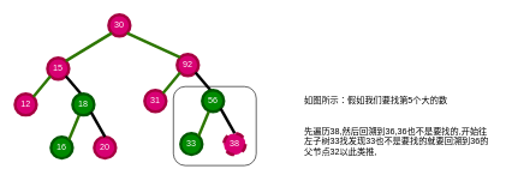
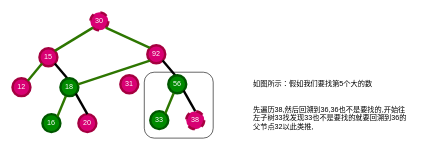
- <mxCell id="21" value="30" style="ellipse;whiteSpace=wrap;html=1;aspect=fixed;fillColor=#d80073;strokeColor=#A50040;fontColor=#ffffff;strokeWidth=4;" parent="1" vertex="1"><mxGeometry x="150" y="20" width="30" height="30" as="geometry" /></mxCell>
+ <mxCell id="21" value="30" style="ellipse;whiteSpace=wrap;html=1;aspect=fixed;fillColor=#d80073;strokeColor=#A50040;fontColor=#ffffff;strokeWidth=4;dashed=1;" parent="1" vertex="1"><mxGeometry x="150" y="20" width="30" height="30" as="geometry" /></mxCell>
- <mxCell id="16" value="" style="endArrow=none;html=1;exitX=0;exitY=1;exitDx=0;exitDy=0;entryX=1;entryY=0;entryDx=0;entryDy=0;fillColor=#60a917;strokeColor=#2D7600;strokeWidth=4;" parent="1" source="12" target="15" edge="1"><mxGeometry width="50" height="50" relative="1" as="geometry"><mxPoint x="280.607" y="110.607" as="sourcePoint" /><mxPoint x="310" y="155" as="targetPoint" /></mxGeometry></mxCell>
+ <mxCell id="16" value="" style="endArrow=none;html=1;exitX=0;exitY=1;exitDx=0;exitDy=0;fillColor=#60a917;strokeColor=#2D7600;strokeWidth=4;" parent="1" source="12" target="5" edge="1"><mxGeometry width="50" height="50" relative="1" as="geometry"><mxPoint x="280.607" y="110.607" as="sourcePoint" /><mxPoint x="310" y="155" as="targetPoint" /></mxGeometry></mxCell>
